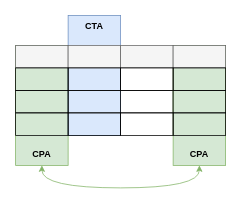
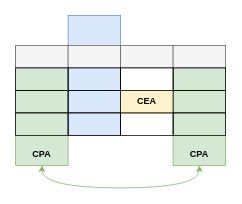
- <mxCell id="22" value="&lt;b&gt;CTA&lt;/b&gt;" style="rounded=0;whiteSpace=wrap;html=1;fillColor=none;strokeColor=none;" vertex="1" parent="1"><mxGeometry x="90" y="20" width="70" height="30" as="geometry" /></mxCell>
+ <mxCell id="3" value="&lt;b&gt;CEA&lt;/b&gt;" style="rounded=0;whiteSpace=wrap;html=1;fillColor=#fff2cc;strokeColor=#d6b656;" vertex="1" parent="1"><mxGeometry x="160" y="120" width="70" height="30" as="geometry" /></mxCell>
